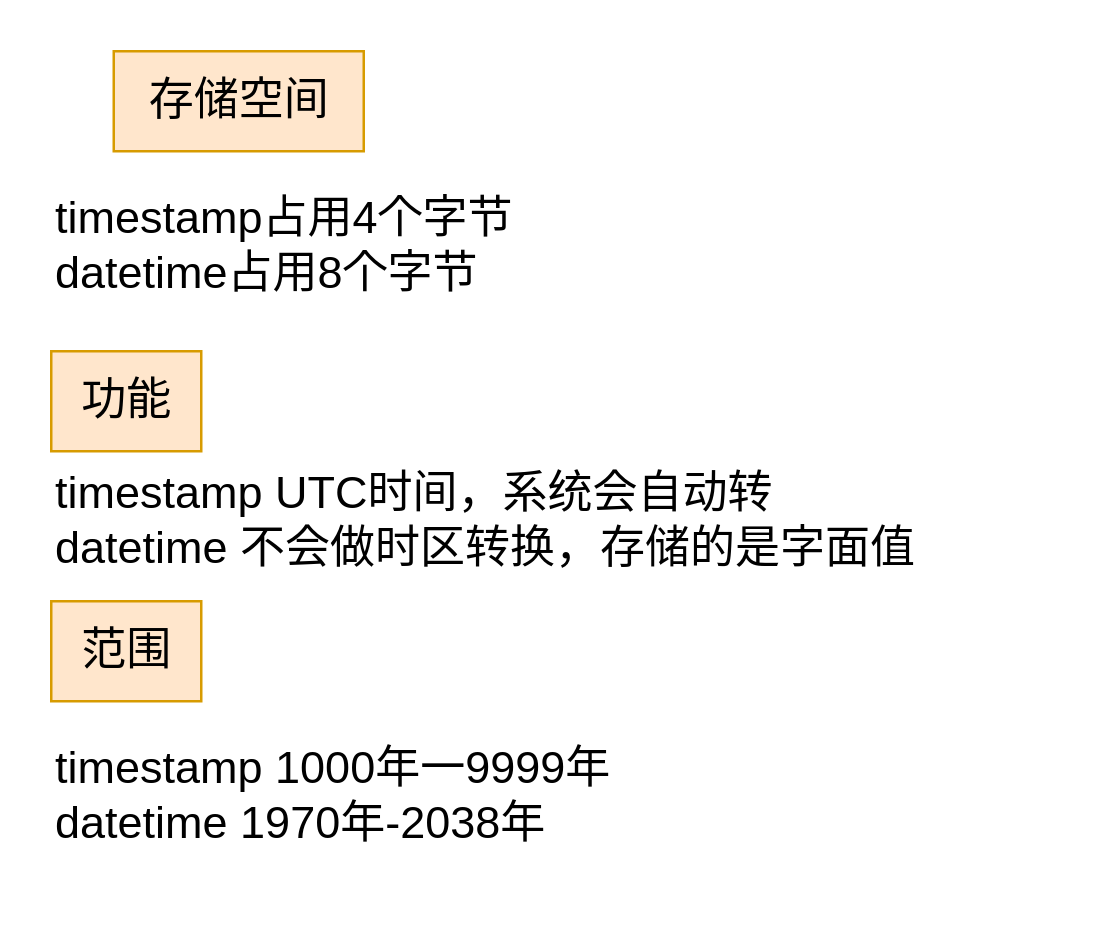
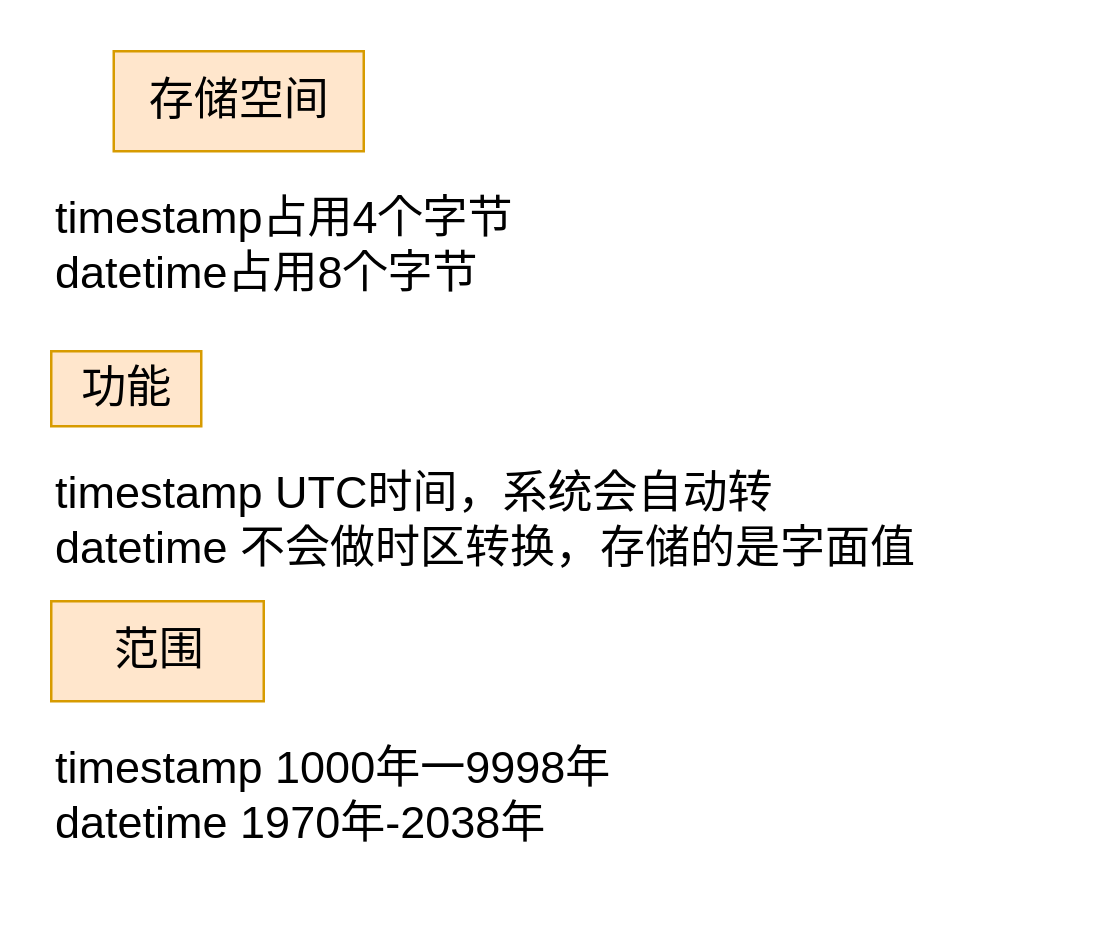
- <mxCell id="4" value="功能" style="text;html=1;align=center;verticalAlign=middle;resizable=0;points=[];autosize=1;strokeColor=#d79b00;fillColor=#ffe6cc;fontSize=18;" vertex="1" parent="1"><mxGeometry x="20" y="140" width="60" height="40" as="geometry" /></mxCell>
+ <mxCell id="4" value="功能" style="text;html=1;align=center;verticalAlign=middle;resizable=0;points=[];autosize=1;strokeColor=#d79b00;fillColor=#ffe6cc;fontSize=18;" vertex="1" parent="1"><mxGeometry x="20" y="140" width="60" height="30" as="geometry" /></mxCell>
- <mxCell id="6" value="范围" style="text;html=1;align=center;verticalAlign=middle;resizable=0;points=[];autosize=1;strokeColor=#d79b00;fillColor=#ffe6cc;fontSize=18;" vertex="1" parent="1"><mxGeometry x="20" y="240" width="60" height="40" as="geometry" /></mxCell>
+ <mxCell id="6" value="范围" style="text;html=1;align=center;verticalAlign=middle;resizable=0;points=[];autosize=1;strokeColor=#d79b00;fillColor=#ffe6cc;fontSize=18;" vertex="1" parent="1"><mxGeometry x="20" y="240" width="85" height="40" as="geometry" /></mxCell>
- <mxCell id="7" value="timestamp 1000年一9999年&#10;datetime 1970年-2038年" style="text;whiteSpace=wrap;fontSize=18;" vertex="1" parent="1"><mxGeometry x="20" y="290" width="260" height="60" as="geometry" /></mxCell>
+ <mxCell id="7" value="timestamp 1000年一9998年&#10;datetime 1970年-2038年" style="text;whiteSpace=wrap;fontSize=18;" vertex="1" parent="1"><mxGeometry x="20" y="290" width="260" height="60" as="geometry" /></mxCell>
